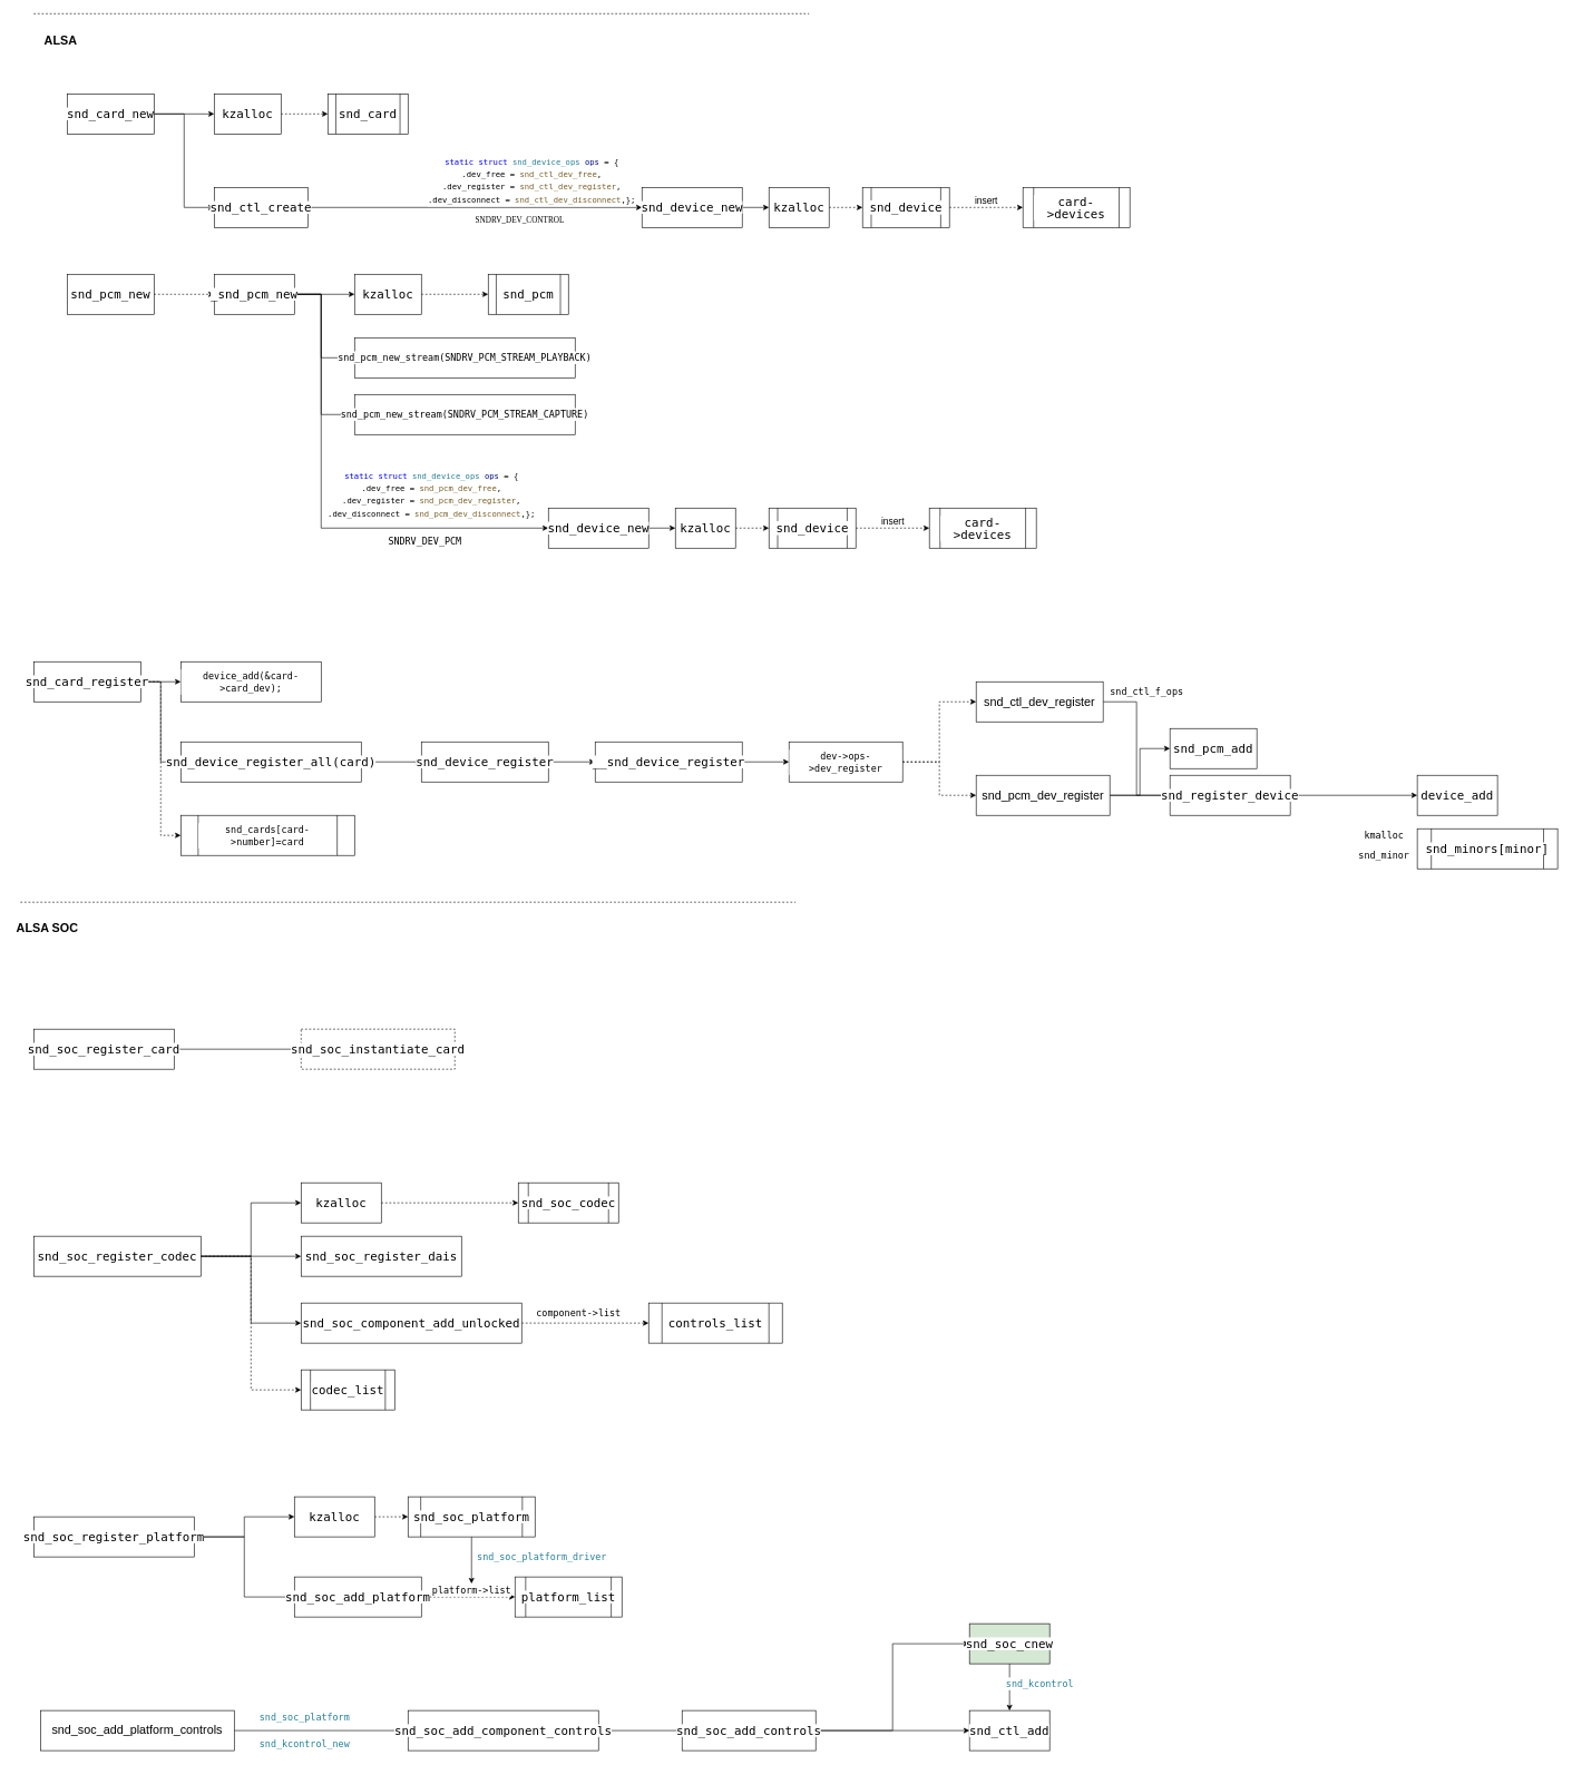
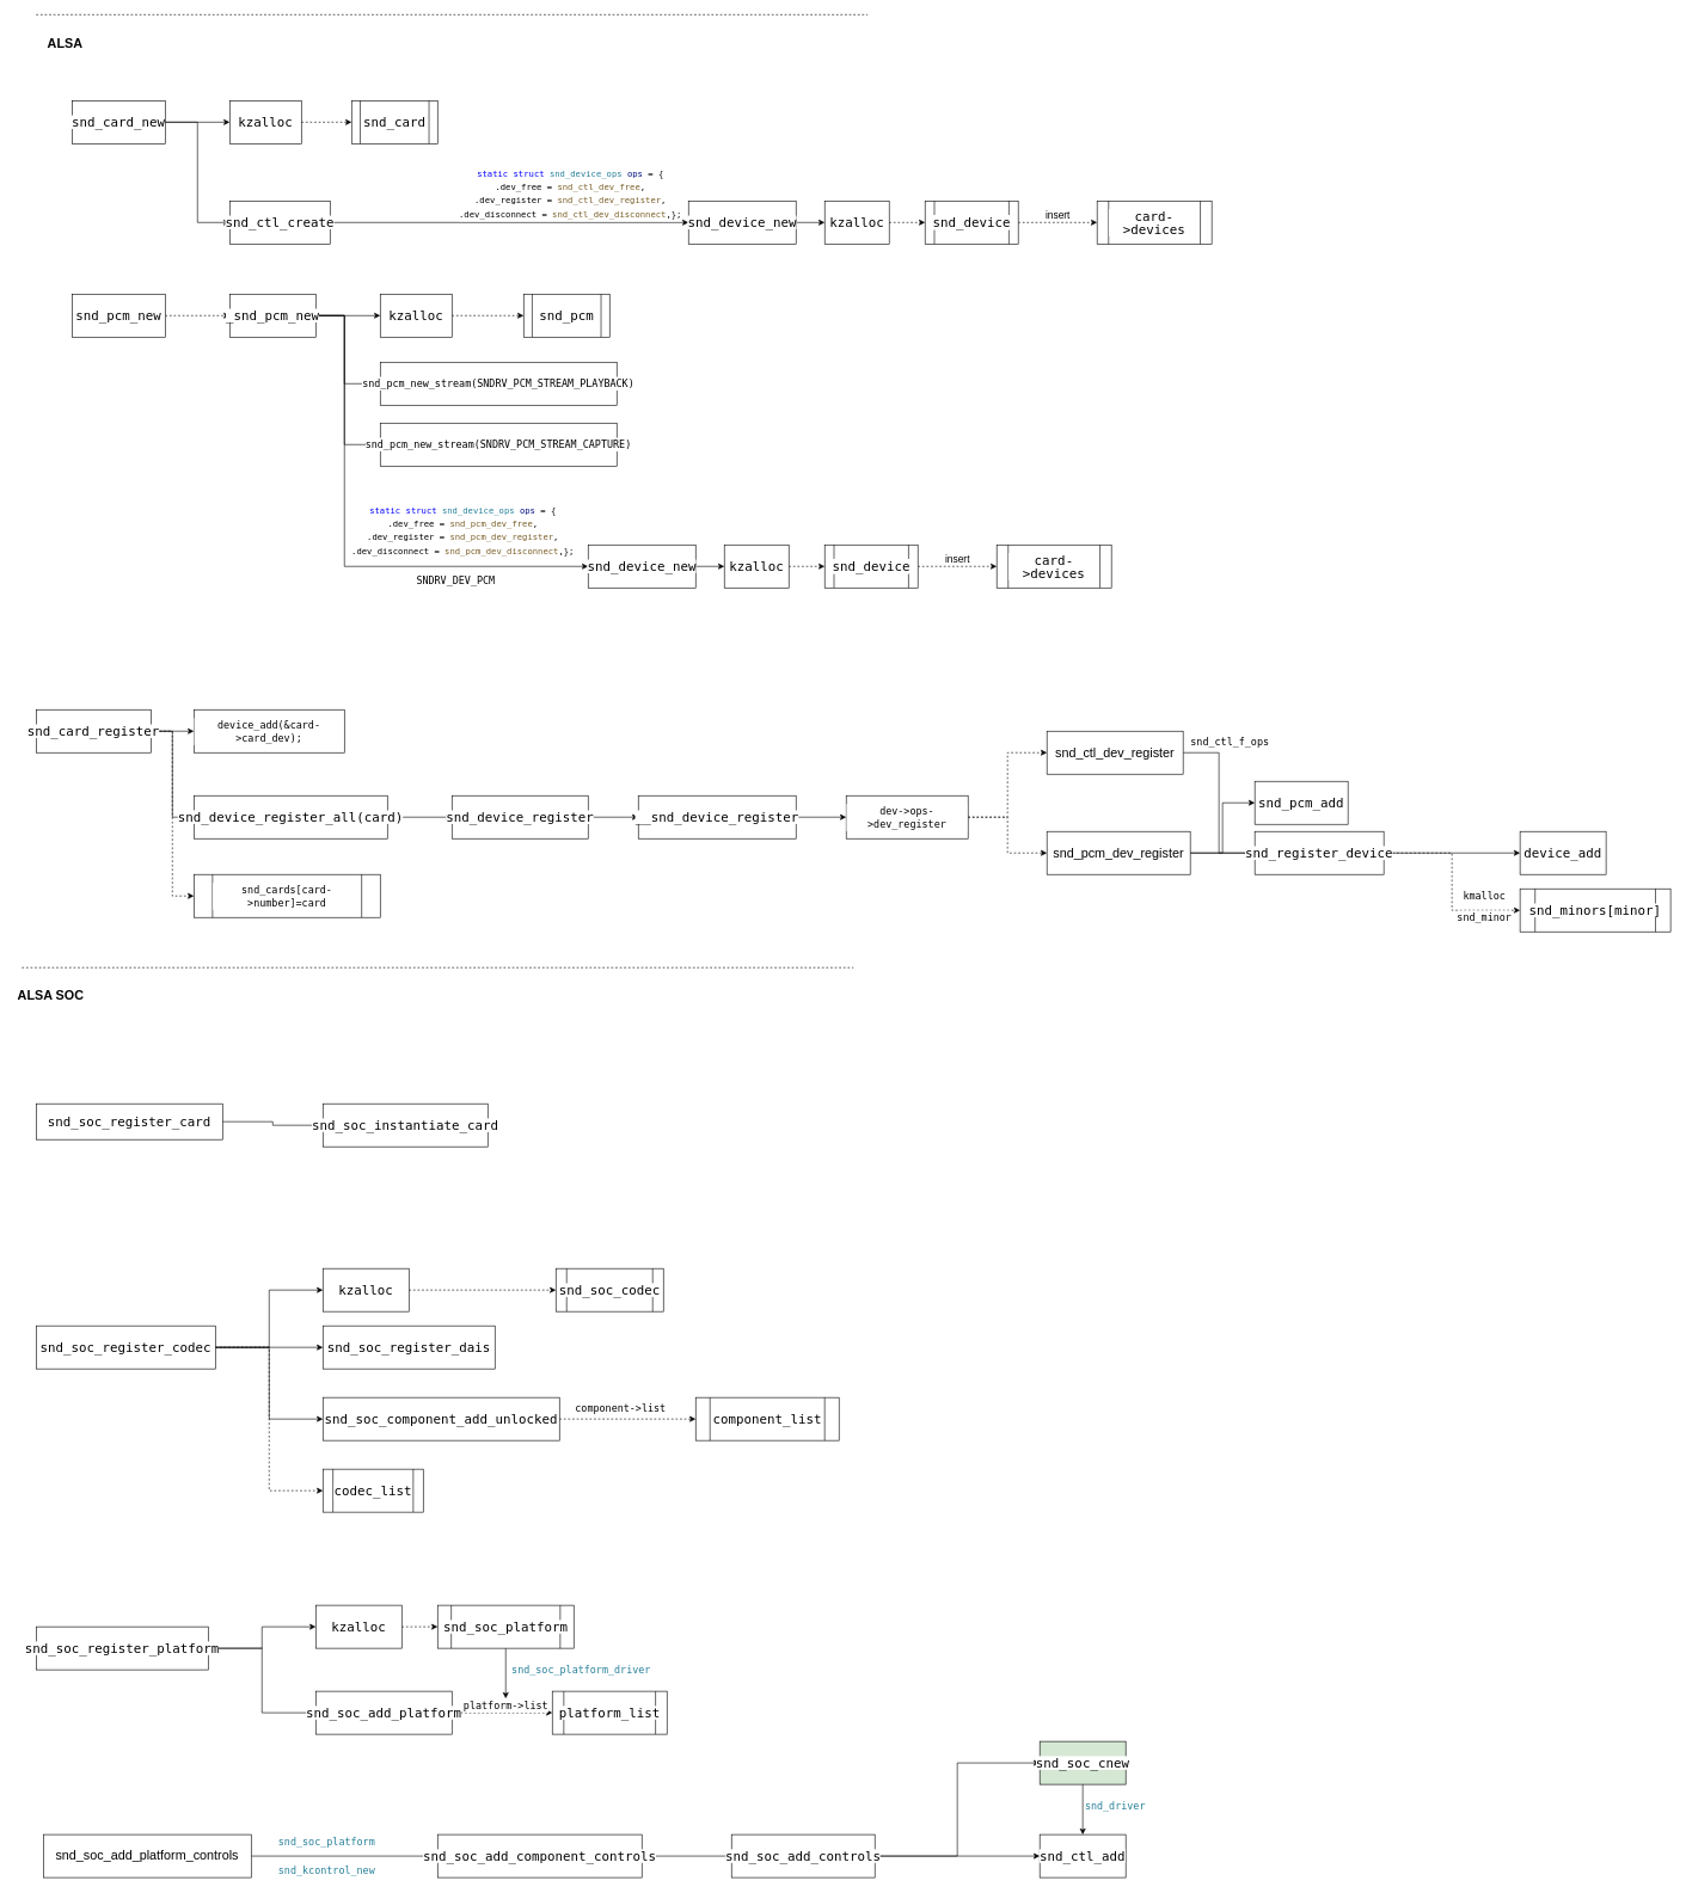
- <mxCell id="49" value="&lt;div style=&quot;background-color: rgb(255 , 255 , 255) ; font-weight: normal ; font-size: 12px ; line-height: 19px&quot;&gt;&lt;div&gt;&lt;font style=&quot;font-size: 12px&quot; face=&quot;Verdana&quot;&gt;SNDRV_DEV_CONTROL&lt;/font&gt;&lt;/div&gt;&lt;/div&gt;" style="text;html=1;align=center;verticalAlign=middle;resizable=0;points=[];autosize=1;strokeColor=none;fontSize=14;" parent="1" vertex="1"><mxGeometry x="707" y="320" width="140" height="20" as="geometry" /></mxCell>
+ <mxCell id="64" style="edgeStyle=orthogonalEdgeStyle;rounded=0;orthogonalLoop=1;jettySize=auto;html=1;entryX=0;entryY=0.5;entryDx=0;entryDy=0;fontSize=18;fontColor=#000000;dashed=1;" parent="1" source="65" target="66" edge="1"><mxGeometry relative="1" as="geometry" /></mxCell>
- <mxCell id="101" value="&lt;div style=&quot;background-color: rgb(255 , 255 , 255) ; font-family: &amp;#34;droid sans mono&amp;#34; , &amp;#34;monospace&amp;#34; , monospace , &amp;#34;droid sans fallback&amp;#34; ; font-weight: normal ; font-size: 18px ; line-height: 19px&quot;&gt;&lt;div&gt;&lt;font style=&quot;font-size: 18px&quot;&gt;snd_soc_register_card&lt;/font&gt;&lt;/div&gt;&lt;/div&gt;" style="whiteSpace=wrap;html=1;" parent="1" vertex="1"><mxGeometry x="50" y="1540" width="210" height="60" as="geometry" /></mxCell>
+ <mxCell id="101" value="&lt;div style=&quot;background-color: rgb(255 , 255 , 255) ; font-family: &amp;#34;droid sans mono&amp;#34; , &amp;#34;monospace&amp;#34; , monospace , &amp;#34;droid sans fallback&amp;#34; ; font-weight: normal ; font-size: 18px ; line-height: 19px&quot;&gt;&lt;div&gt;&lt;font style=&quot;font-size: 18px&quot;&gt;snd_soc_register_card&lt;/font&gt;&lt;/div&gt;&lt;/div&gt;" style="whiteSpace=wrap;html=1;" parent="1" vertex="1"><mxGeometry x="50" y="1540" width="260" height="50" as="geometry" /></mxCell>
- <mxCell id="102" value="&lt;div style=&quot;background-color: rgb(255 , 255 , 255) ; font-family: &amp;#34;droid sans mono&amp;#34; , &amp;#34;monospace&amp;#34; , monospace , &amp;#34;droid sans fallback&amp;#34; ; font-weight: normal ; font-size: 18px ; line-height: 19px&quot;&gt;&lt;div&gt;&lt;font style=&quot;font-size: 18px&quot;&gt;snd_soc_instantiate_card&lt;/font&gt;&lt;/div&gt;&lt;/div&gt;" style="whiteSpace=wrap;html=1;dashed=1;" parent="1" vertex="1"><mxGeometry x="450" y="1540" width="230" height="60" as="geometry" /></mxCell>
+ <mxCell id="102" value="&lt;div style=&quot;background-color: rgb(255 , 255 , 255) ; font-family: &amp;#34;droid sans mono&amp;#34; , &amp;#34;monospace&amp;#34; , monospace , &amp;#34;droid sans fallback&amp;#34; ; font-weight: normal ; font-size: 18px ; line-height: 19px&quot;&gt;&lt;div&gt;&lt;font style=&quot;font-size: 18px&quot;&gt;snd_soc_instantiate_card&lt;/font&gt;&lt;/div&gt;&lt;/div&gt;" style="whiteSpace=wrap;html=1;" parent="1" vertex="1"><mxGeometry x="450" y="1540" width="230" height="60" as="geometry" /></mxCell>
- <mxCell id="80" value="&lt;span style=&quot;font-family: &amp;#34;droid sans mono&amp;#34; , monospace , monospace , &amp;#34;droid sans fallback&amp;#34; ; font-size: 18px ; background-color: rgb(255 , 255 , 255)&quot;&gt;controls_list&lt;/span&gt;" style="shape=process;whiteSpace=wrap;html=1;backgroundOutline=1;" parent="1" vertex="1"><mxGeometry x="970" y="1950" width="200" height="60" as="geometry" /></mxCell>
+ <mxCell id="80" value="&lt;span style=&quot;font-family: &amp;#34;droid sans mono&amp;#34; , monospace , monospace , &amp;#34;droid sans fallback&amp;#34; ; font-size: 18px ; background-color: rgb(255 , 255 , 255)&quot;&gt;component_list&lt;/span&gt;" style="shape=process;whiteSpace=wrap;html=1;backgroundOutline=1;" parent="1" vertex="1"><mxGeometry x="970" y="1950" width="200" height="60" as="geometry" /></mxCell>
- <mxCell id="116" value="&lt;div style=&quot;color: rgb(0 , 0 , 0) ; background-color: rgb(255 , 255 , 255) ; font-family: &amp;#34;droid sans mono&amp;#34; , &amp;#34;monospace&amp;#34; , monospace , &amp;#34;droid sans fallback&amp;#34; ; font-weight: normal ; font-size: 14px ; line-height: 19px&quot;&gt;&lt;div&gt;&lt;span style=&quot;color: #267f99&quot;&gt;snd_kcontrol&lt;/span&gt;&lt;/div&gt;&lt;/div&gt;" style="text;html=1;align=center;verticalAlign=middle;resizable=0;points=[];autosize=1;strokeColor=none;" vertex="1" parent="1"><mxGeometry x="1505" y="2510" width="100" height="20" as="geometry" /></mxCell>
+ <mxCell id="116" value="&lt;div style=&quot;color: rgb(0 , 0 , 0) ; background-color: rgb(255 , 255 , 255) ; font-family: &amp;#34;droid sans mono&amp;#34; , &amp;#34;monospace&amp;#34; , monospace , &amp;#34;droid sans fallback&amp;#34; ; font-weight: normal ; font-size: 14px ; line-height: 19px&quot;&gt;&lt;div&gt;&lt;span style=&quot;color: #267f99&quot;&gt;snd_driver&lt;/span&gt;&lt;/div&gt;&lt;/div&gt;" style="text;html=1;align=center;verticalAlign=middle;resizable=0;points=[];autosize=1;strokeColor=none;" vertex="1" parent="1"><mxGeometry x="1505" y="2510" width="100" height="20" as="geometry" /></mxCell>
